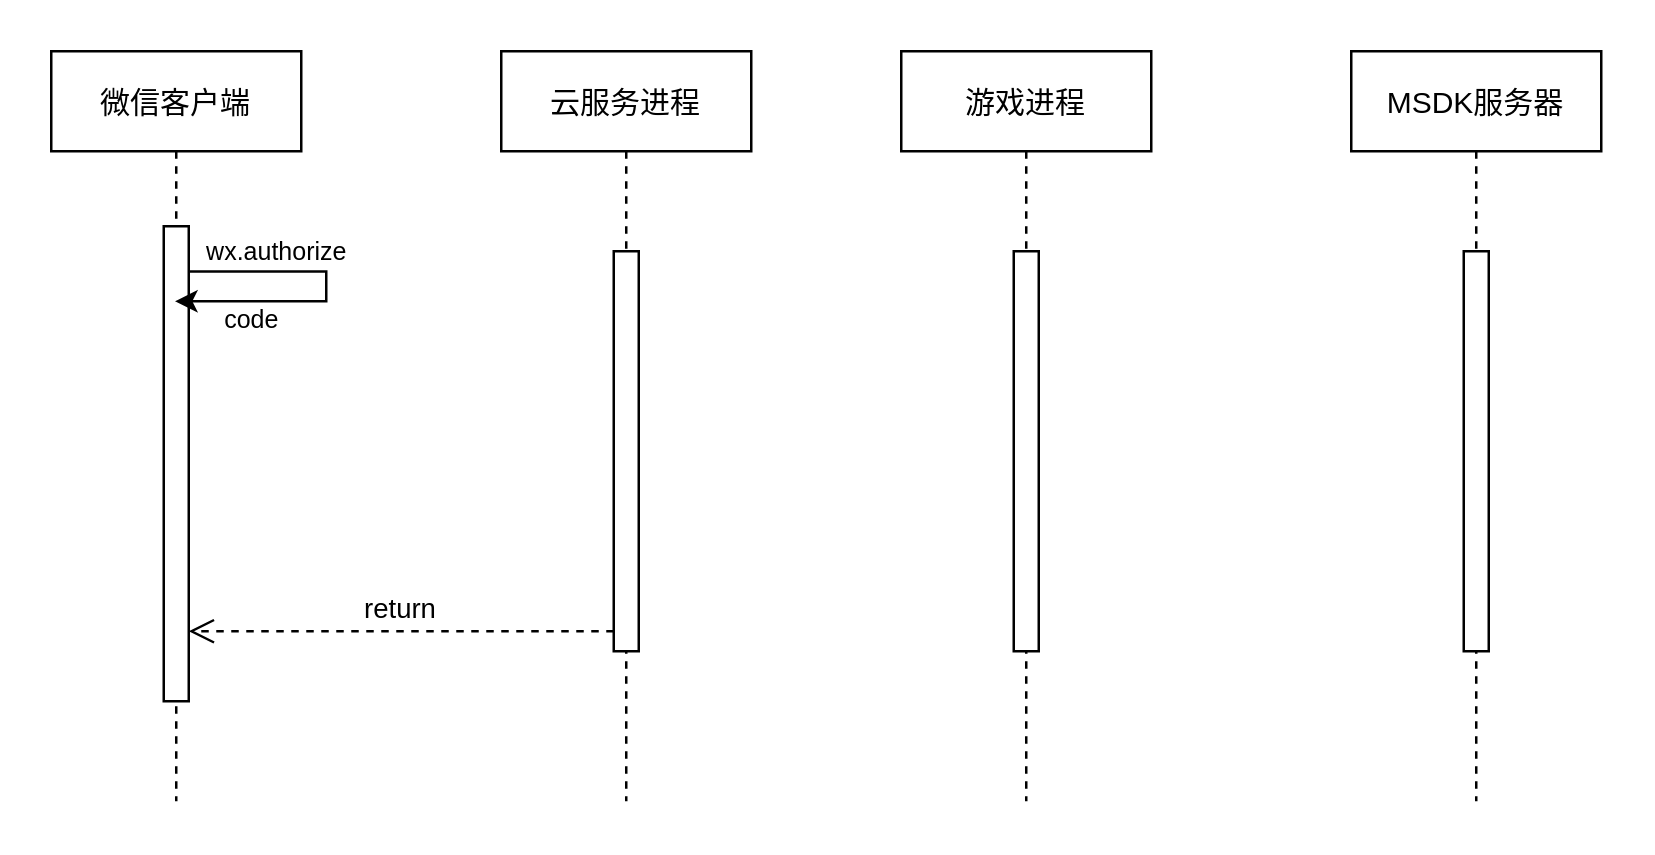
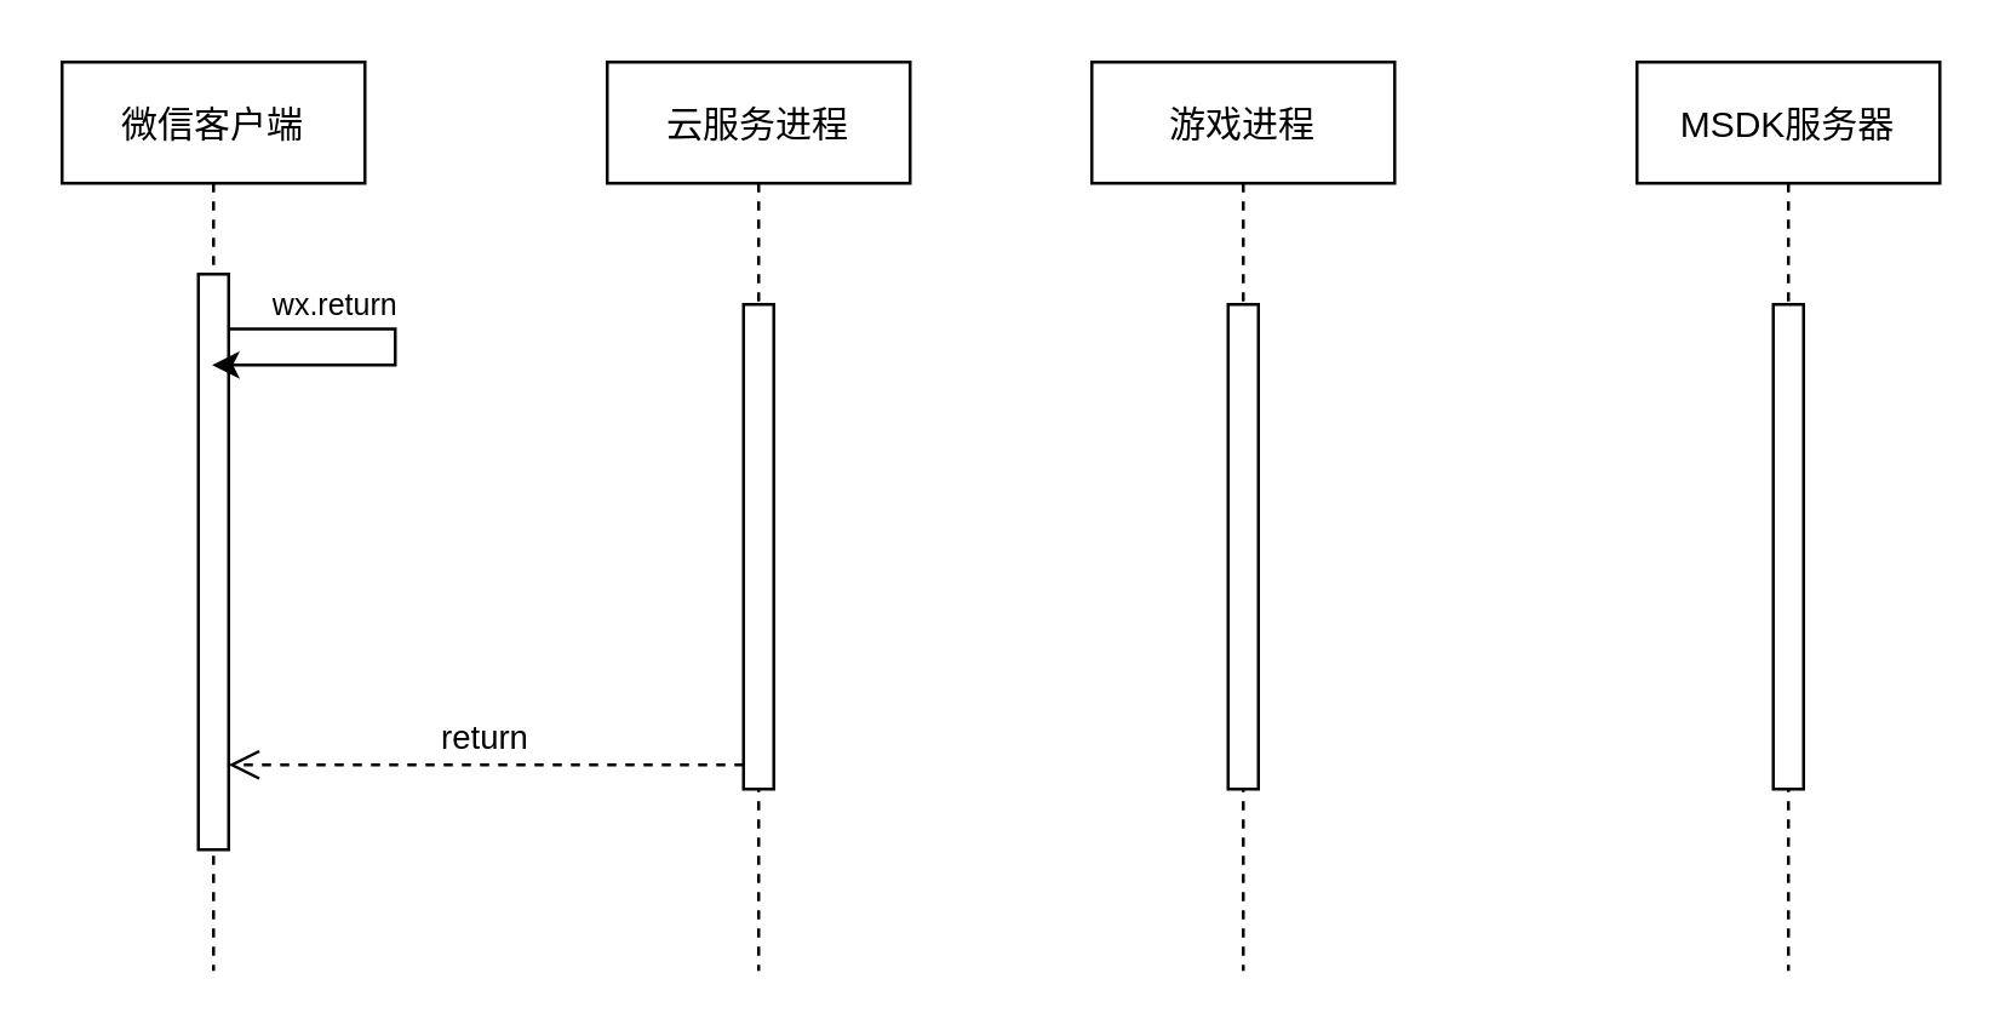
- <mxCell id="13" value="&lt;font style=&quot;font-size: 10px&quot;&gt;wx.authorize&lt;/font&gt;" style="text;html=1;align=center;verticalAlign=middle;resizable=0;points=[];autosize=1;strokeColor=none;fillColor=none;" vertex="1" parent="1"><mxGeometry x="70" y="90" width="80" height="20" as="geometry" /></mxCell>
+ <mxCell id="13" value="&lt;font style=&quot;font-size: 10px&quot;&gt;wx.return&lt;/font&gt;" style="text;html=1;align=center;verticalAlign=middle;resizable=0;points=[];autosize=1;strokeColor=none;fillColor=none;" vertex="1" parent="1"><mxGeometry x="70" y="90" width="80" height="20" as="geometry" /></mxCell>
- <mxCell id="5" value="code" style="text;html=1;align=center;verticalAlign=middle;resizable=0;points=[];autosize=1;strokeColor=none;fillColor=none;fontSize=10;" vertex="1" parent="2"><mxGeometry x="60" y="97" width="40" height="20" as="geometry" /></mxCell>
